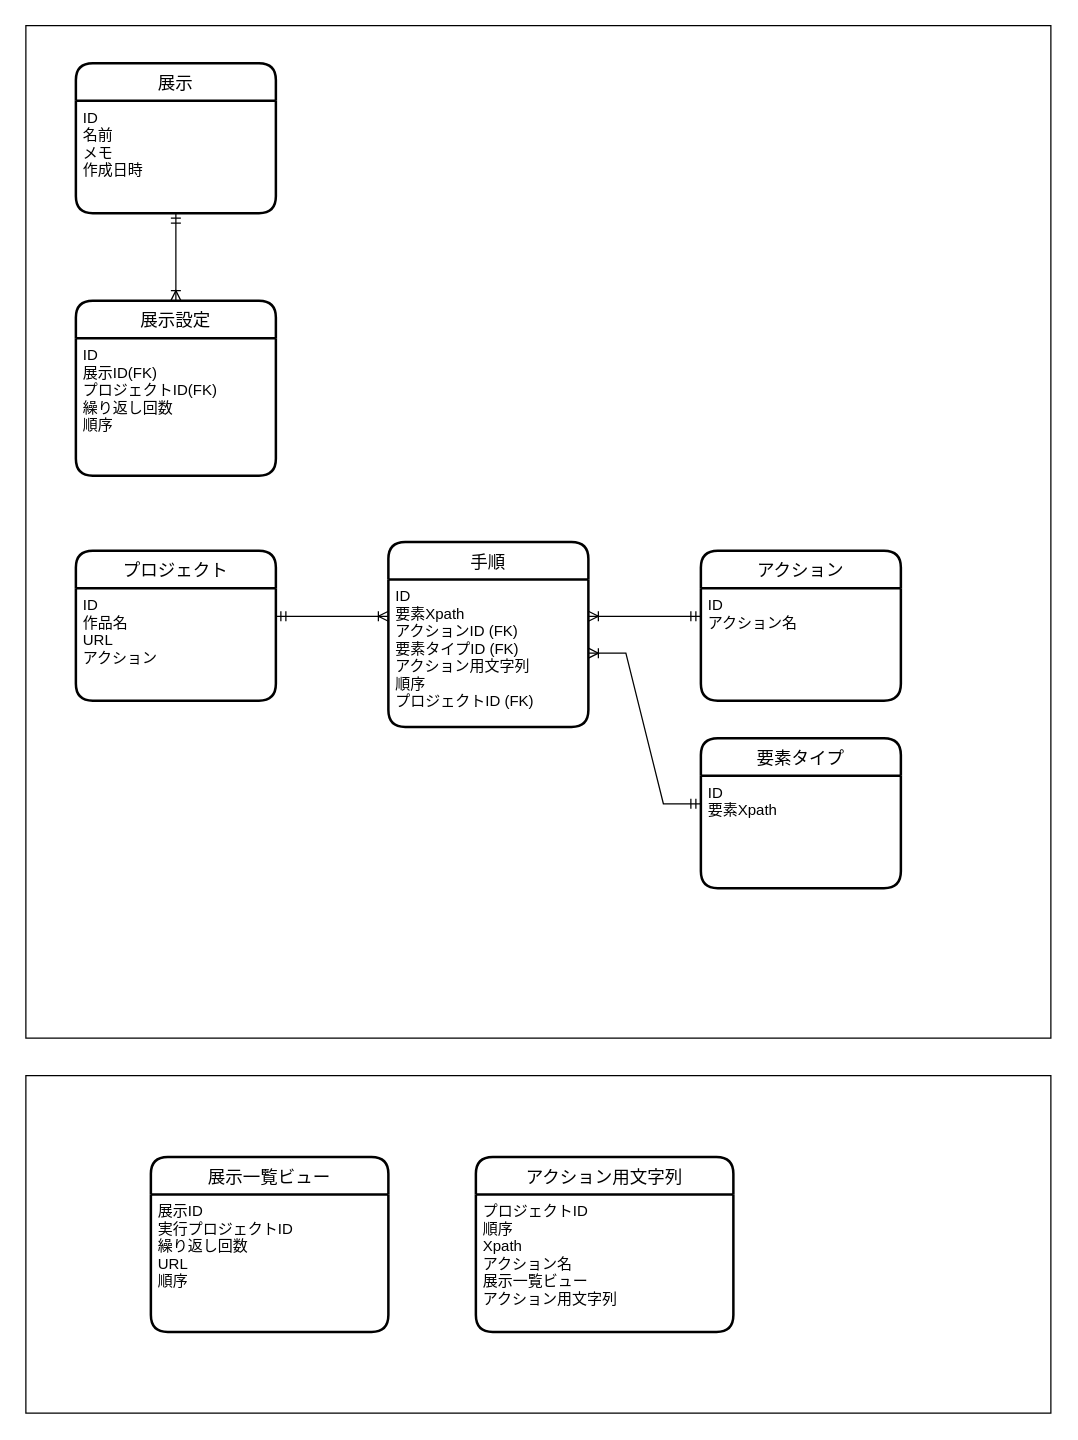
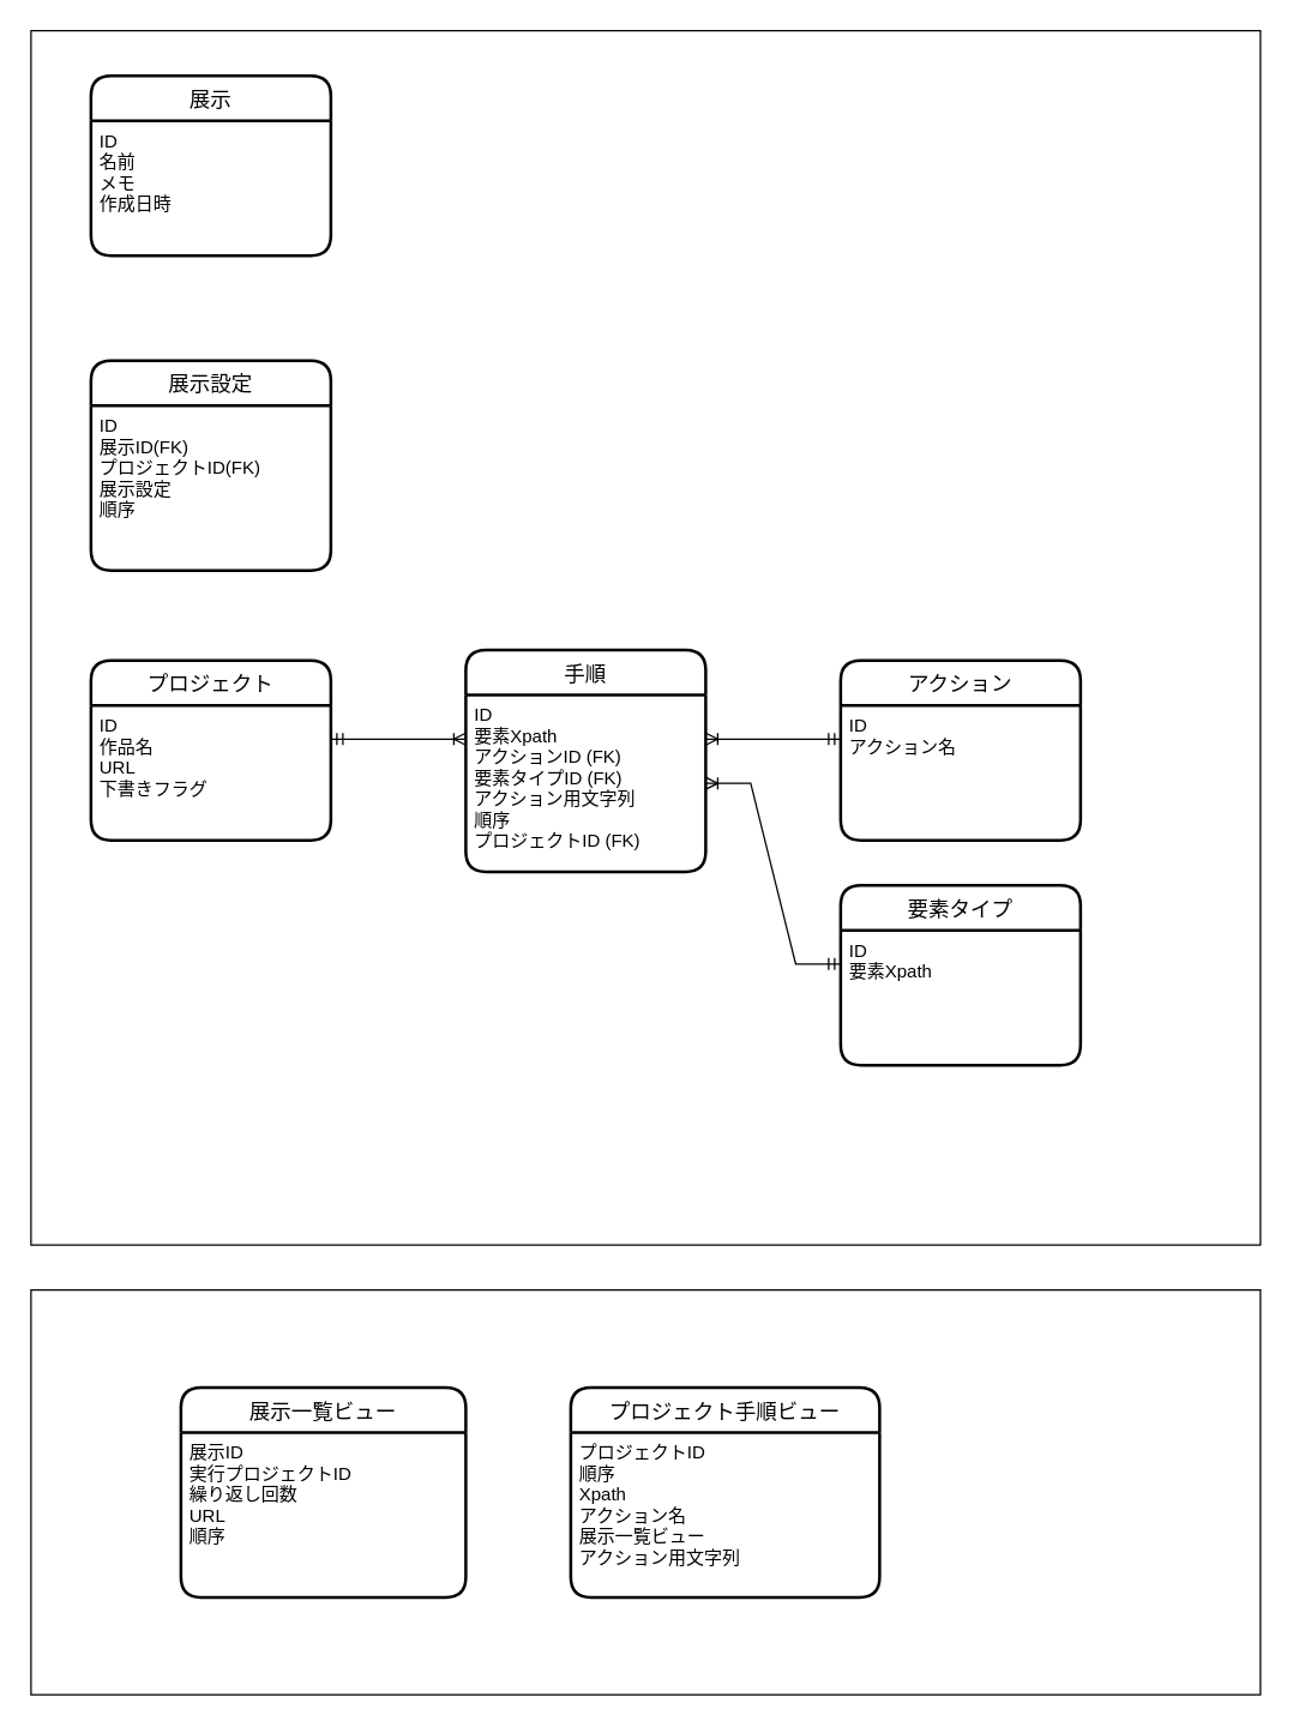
- <mxCell id="18" value="" style="fontSize=12;html=1;endArrow=ERoneToMany;startArrow=ERmandOne;rounded=0;exitX=0.5;exitY=1;exitDx=0;exitDy=0;entryX=0.5;entryY=0;entryDx=0;entryDy=0;" parent="1" source="15" target="16" edge="1"><mxGeometry width="100" height="100" relative="1" as="geometry"><mxPoint x="250" y="221" as="sourcePoint" /><mxPoint x="340" y="220" as="targetPoint" /></mxGeometry></mxCell>
- <mxCell id="17" value="ID&#10;展示ID(FK)&#10;プロジェクトID(FK)&#10;繰り返し回数&#10;順序" style="align=left;strokeColor=none;fillColor=none;spacingLeft=4;fontSize=12;verticalAlign=top;resizable=0;rotatable=0;part=1;" parent="16" vertex="1"><mxGeometry y="30" width="160" height="110" as="geometry" /></mxCell>
+ <mxCell id="17" value="ID&#10;展示ID(FK)&#10;プロジェクトID(FK)&#10;展示設定&#10;順序" style="align=left;strokeColor=none;fillColor=none;spacingLeft=4;fontSize=12;verticalAlign=top;resizable=0;rotatable=0;part=1;" parent="16" vertex="1"><mxGeometry y="30" width="160" height="110" as="geometry" /></mxCell>
- <mxCell id="4" value="ID&#10;作品名&#10;URL&#10;アクション" style="align=left;strokeColor=none;fillColor=none;spacingLeft=4;fontSize=12;verticalAlign=top;resizable=0;rotatable=0;part=1;" parent="3" vertex="1"><mxGeometry y="30" width="160" height="90" as="geometry" /></mxCell>
+ <mxCell id="4" value="ID&#10;作品名&#10;URL&#10;下書きフラグ" style="align=left;strokeColor=none;fillColor=none;spacingLeft=4;fontSize=12;verticalAlign=top;resizable=0;rotatable=0;part=1;" parent="3" vertex="1"><mxGeometry y="30" width="160" height="90" as="geometry" /></mxCell>
- <mxCell id="22" value="アクション用文字列" style="swimlane;childLayout=stackLayout;horizontal=1;startSize=30;horizontalStack=0;rounded=1;fontSize=14;fontStyle=0;strokeWidth=2;resizeParent=0;resizeLast=1;shadow=0;dashed=0;align=center;" parent="1" vertex="1"><mxGeometry x="380" y="925" width="206" height="140" as="geometry" /></mxCell>
+ <mxCell id="22" value="プロジェクト手順ビュー" style="swimlane;childLayout=stackLayout;horizontal=1;startSize=30;horizontalStack=0;rounded=1;fontSize=14;fontStyle=0;strokeWidth=2;resizeParent=0;resizeLast=1;shadow=0;dashed=0;align=center;" parent="1" vertex="1"><mxGeometry x="380" y="925" width="206" height="140" as="geometry" /></mxCell>
